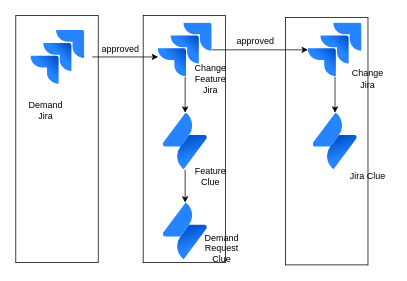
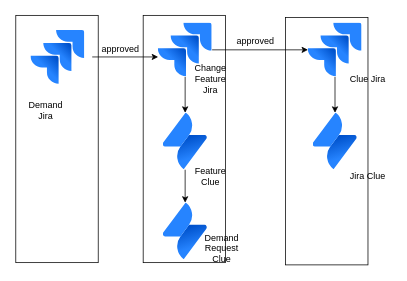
- <mxCell id="22" value="Change Jira" style="text;strokeColor=none;align=center;fillColor=none;html=1;verticalAlign=middle;whiteSpace=wrap;rounded=0;" vertex="1" parent="1"><mxGeometry x="460" y="90" width="60" height="30" as="geometry" /></mxCell>
+ <mxCell id="22" value="Clue Jira" style="text;strokeColor=none;align=center;fillColor=none;html=1;verticalAlign=middle;whiteSpace=wrap;rounded=0;" vertex="1" parent="1"><mxGeometry x="460" y="90" width="60" height="30" as="geometry" /></mxCell>
